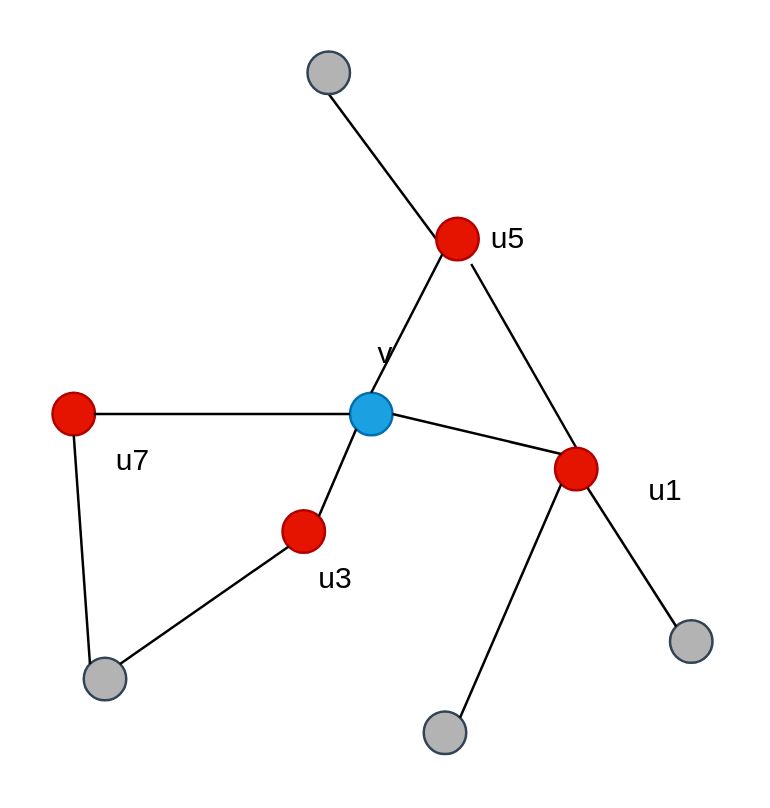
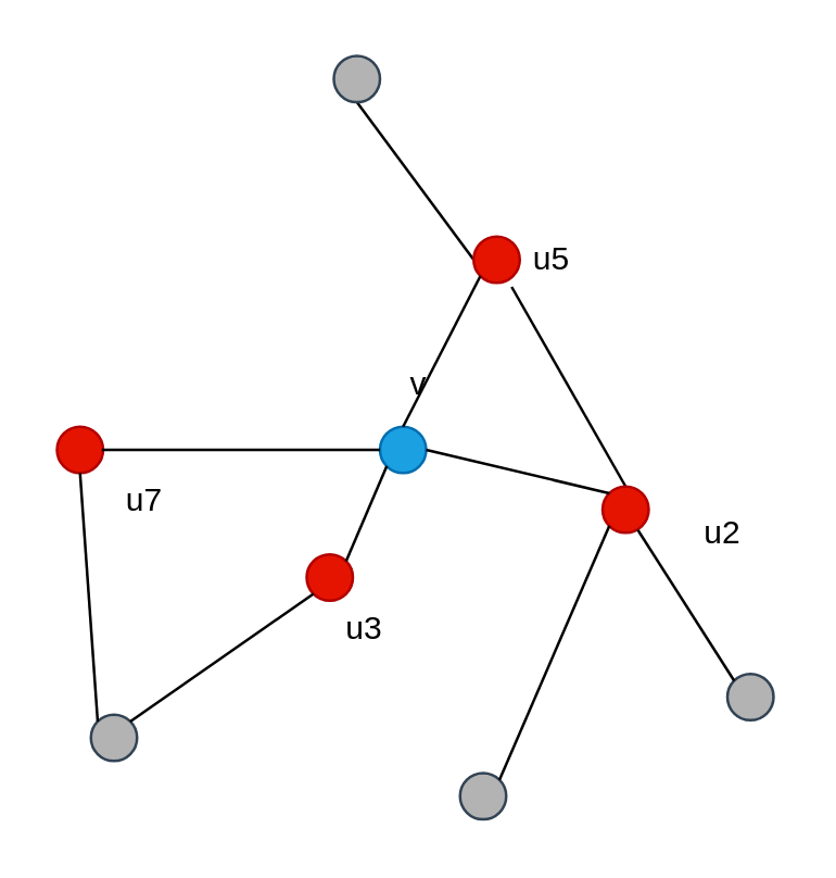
- <mxCell id="6" value="u1" style="text;html=1;strokeColor=none;fillColor=none;align=center;verticalAlign=middle;whiteSpace=wrap;rounded=0;" vertex="1" parent="4"><mxGeometry x="31" y="-9" width="40" height="20" as="geometry" /></mxCell>
+ <mxCell id="6" value="u2" style="text;html=1;strokeColor=none;fillColor=none;align=center;verticalAlign=middle;whiteSpace=wrap;rounded=0;" vertex="1" parent="4"><mxGeometry x="31" y="-9" width="40" height="20" as="geometry" /></mxCell>
